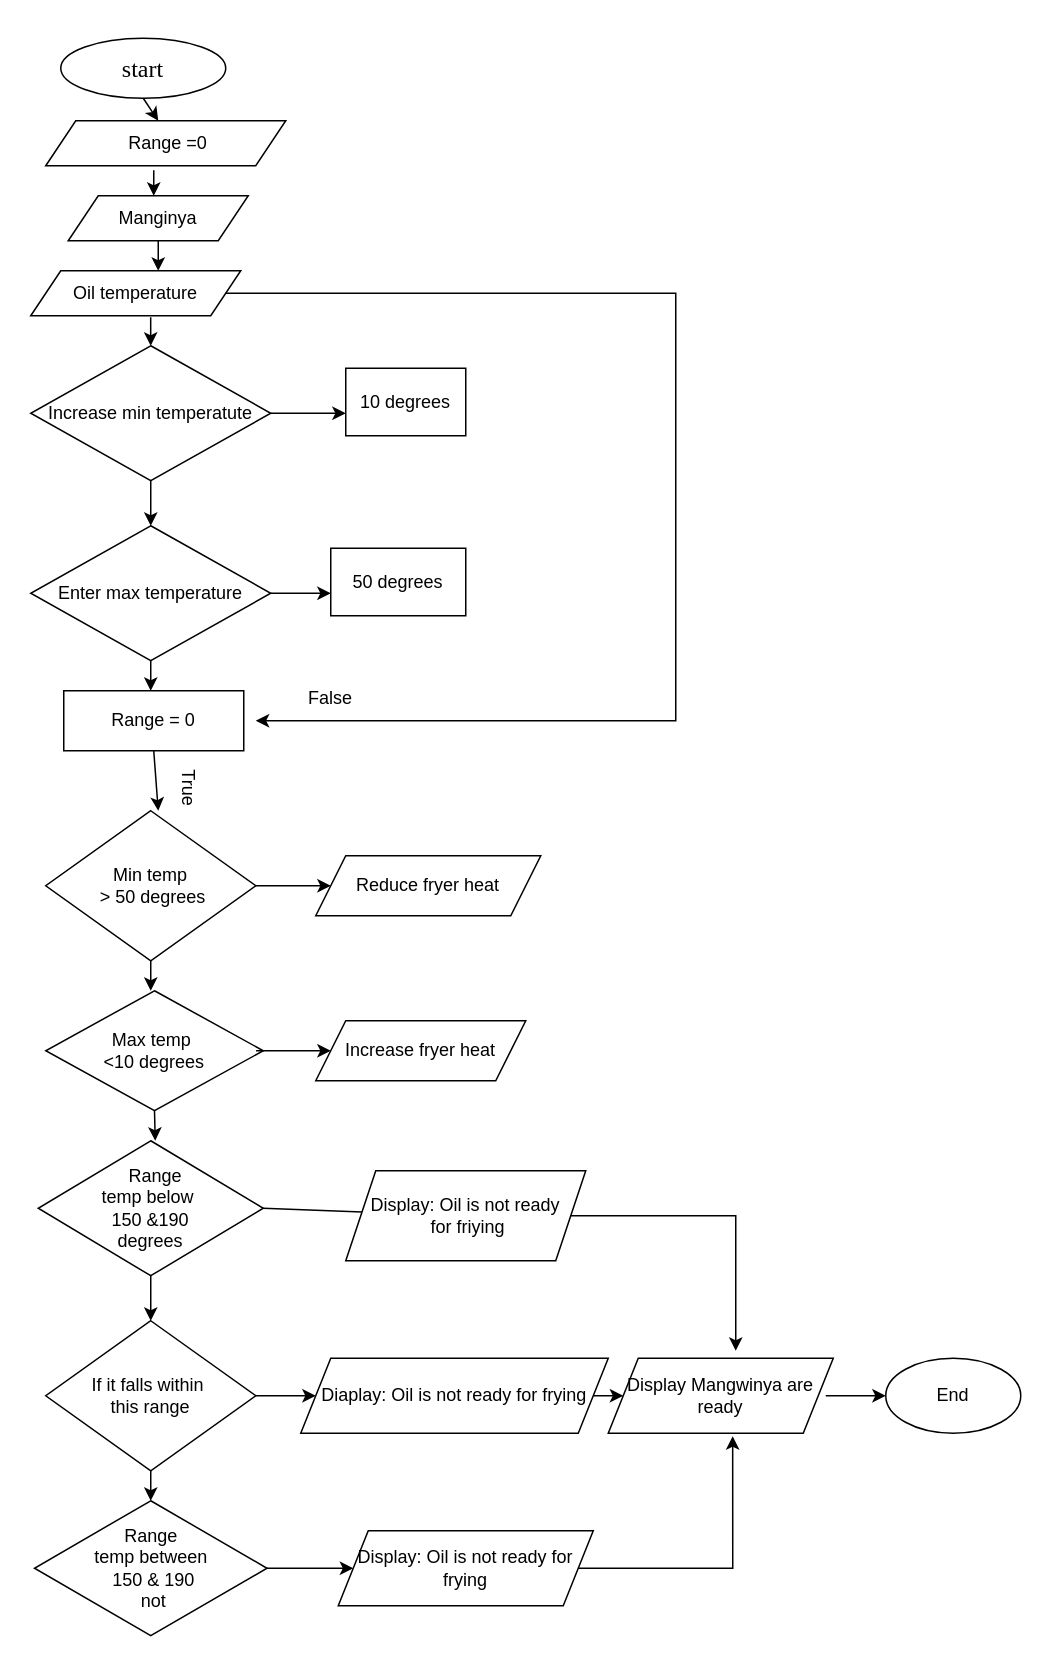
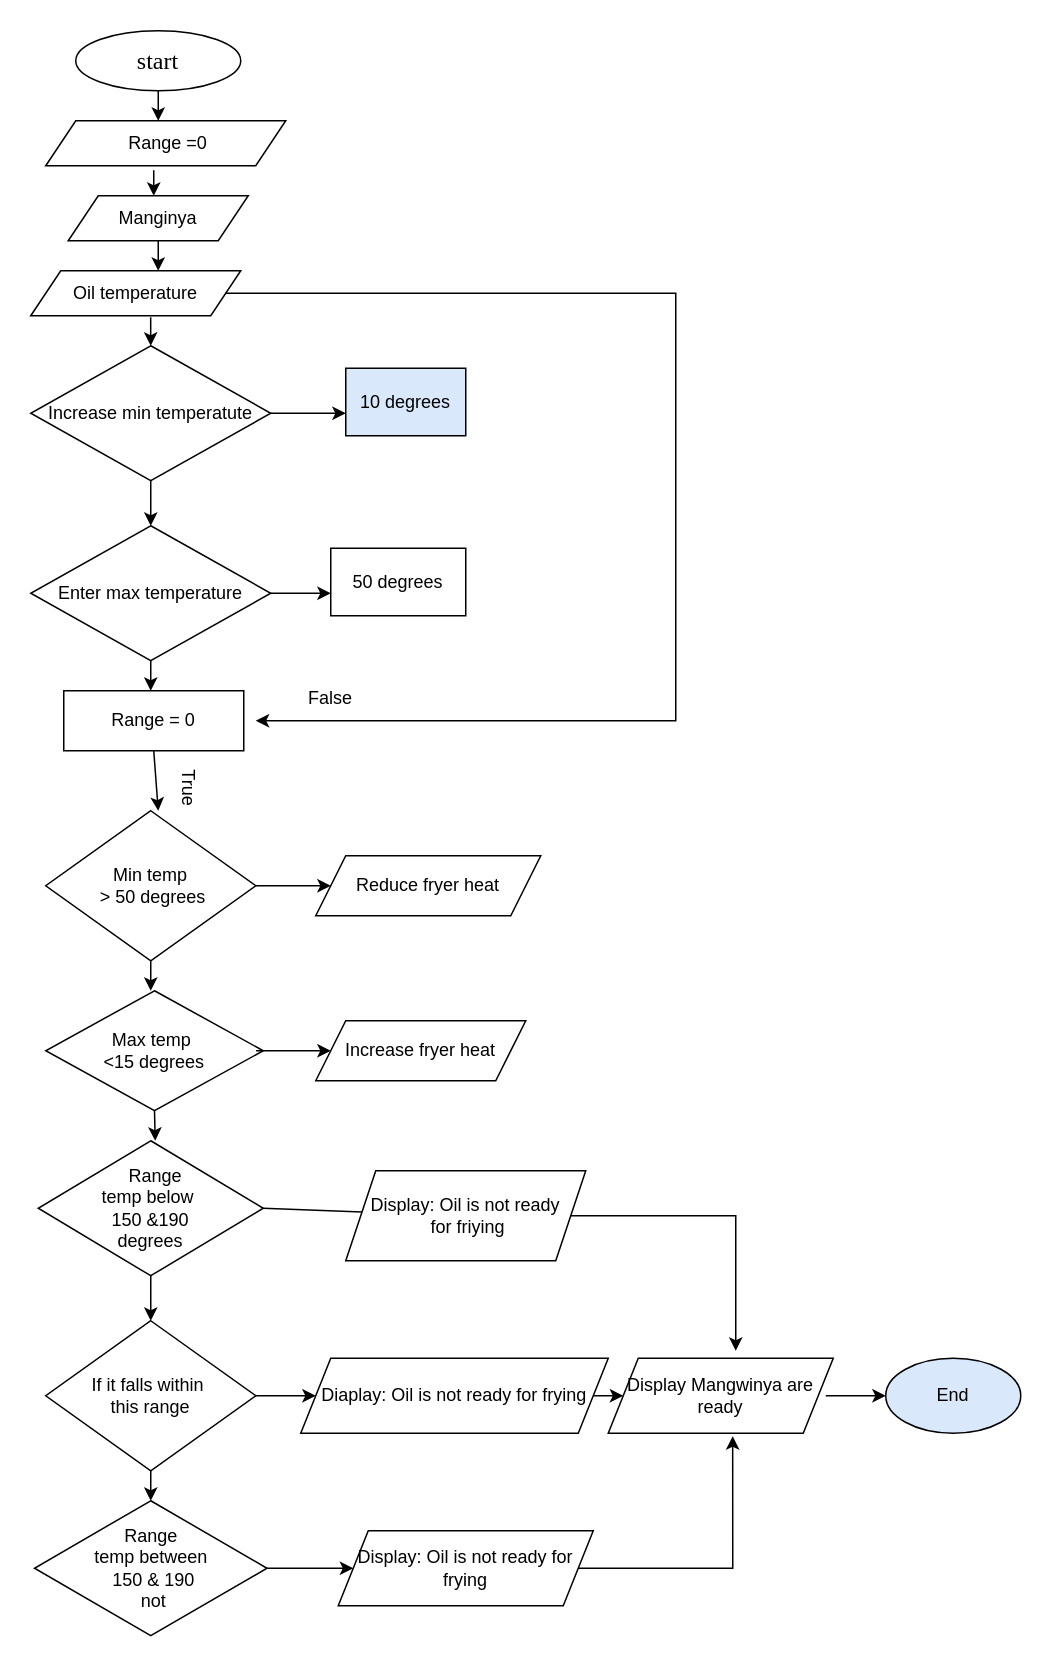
- <mxCell id="2" value="&lt;font size=&quot;3&quot; face=&quot;Times New Roman&quot;&gt;start&lt;/font&gt;" style="ellipse;whiteSpace=wrap;html=1;" parent="1" vertex="1"><mxGeometry x="40" y="25" width="110" height="40" as="geometry" /></mxCell>
+ <mxCell id="2" value="&lt;font size=&quot;3&quot; face=&quot;Times New Roman&quot;&gt;start&lt;/font&gt;" style="ellipse;whiteSpace=wrap;html=1;" parent="1" vertex="1"><mxGeometry x="50" y="20" width="110" height="40" as="geometry" /></mxCell>
- <mxCell id="16" value="10 degrees" style="rounded=0;whiteSpace=wrap;html=1;" parent="1" vertex="1"><mxGeometry x="230" y="245" width="80" height="45" as="geometry" /></mxCell>
+ <mxCell id="16" value="10 degrees" style="rounded=0;whiteSpace=wrap;html=1;fillColor=#dae8fc;" parent="1" vertex="1"><mxGeometry x="230" y="245" width="80" height="45" as="geometry" /></mxCell>
- <mxCell id="27" value="Max temp&amp;nbsp;&lt;div&gt;&amp;lt;10 degrees&lt;/div&gt;" style="rhombus;whiteSpace=wrap;html=1;" parent="1" vertex="1"><mxGeometry x="30" y="660" width="145" height="80" as="geometry" /></mxCell>
+ <mxCell id="27" value="Max temp&amp;nbsp;&lt;div&gt;&amp;lt;15 degrees&lt;/div&gt;" style="rhombus;whiteSpace=wrap;html=1;" parent="1" vertex="1"><mxGeometry x="30" y="660" width="145" height="80" as="geometry" /></mxCell>
- <mxCell id="38" value="End" style="ellipse;whiteSpace=wrap;html=1;" parent="1" vertex="1"><mxGeometry x="590" y="905" width="90" height="50" as="geometry" /></mxCell>
+ <mxCell id="38" value="End" style="ellipse;whiteSpace=wrap;html=1;fillColor=#dae8fc;" parent="1" vertex="1"><mxGeometry x="590" y="905" width="90" height="50" as="geometry" /></mxCell>
